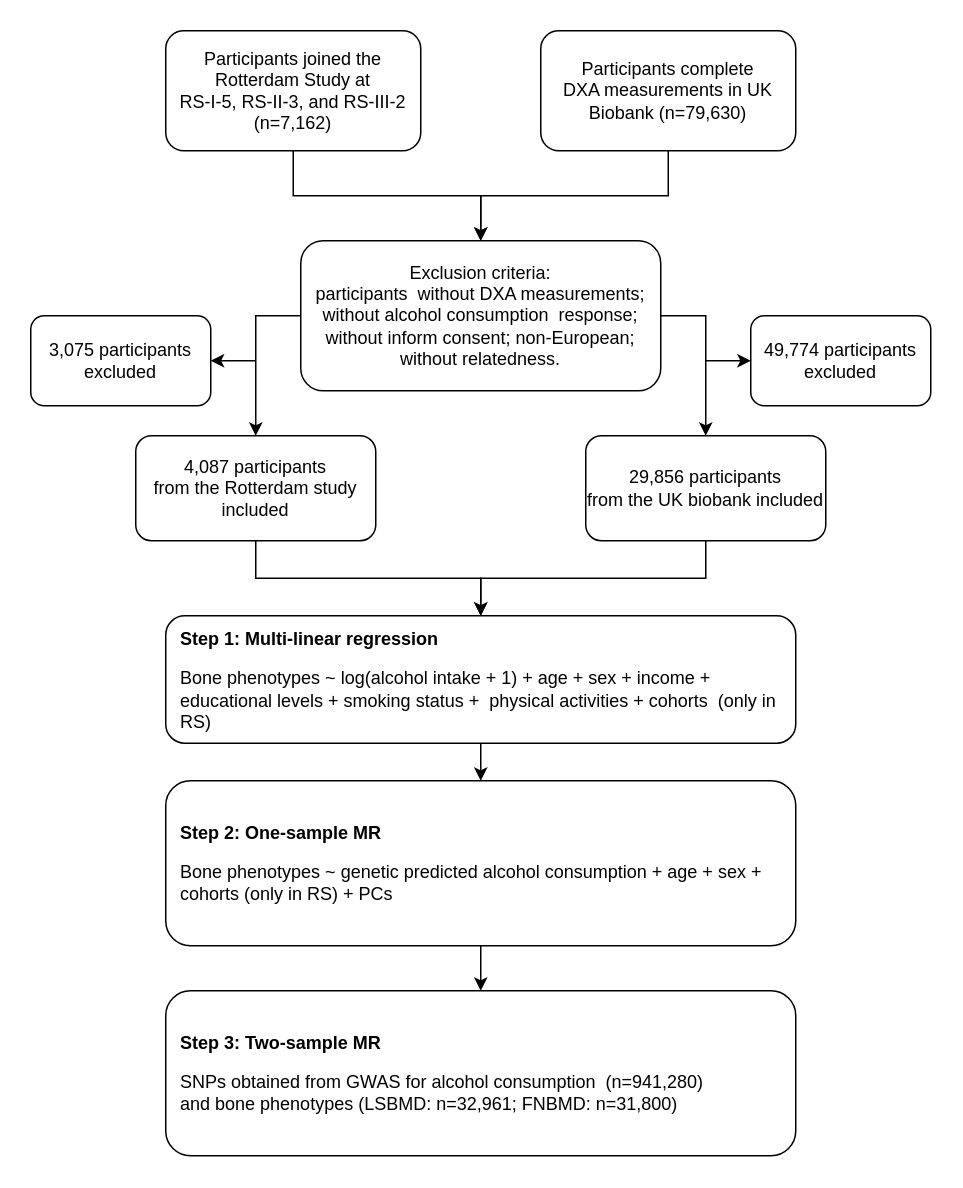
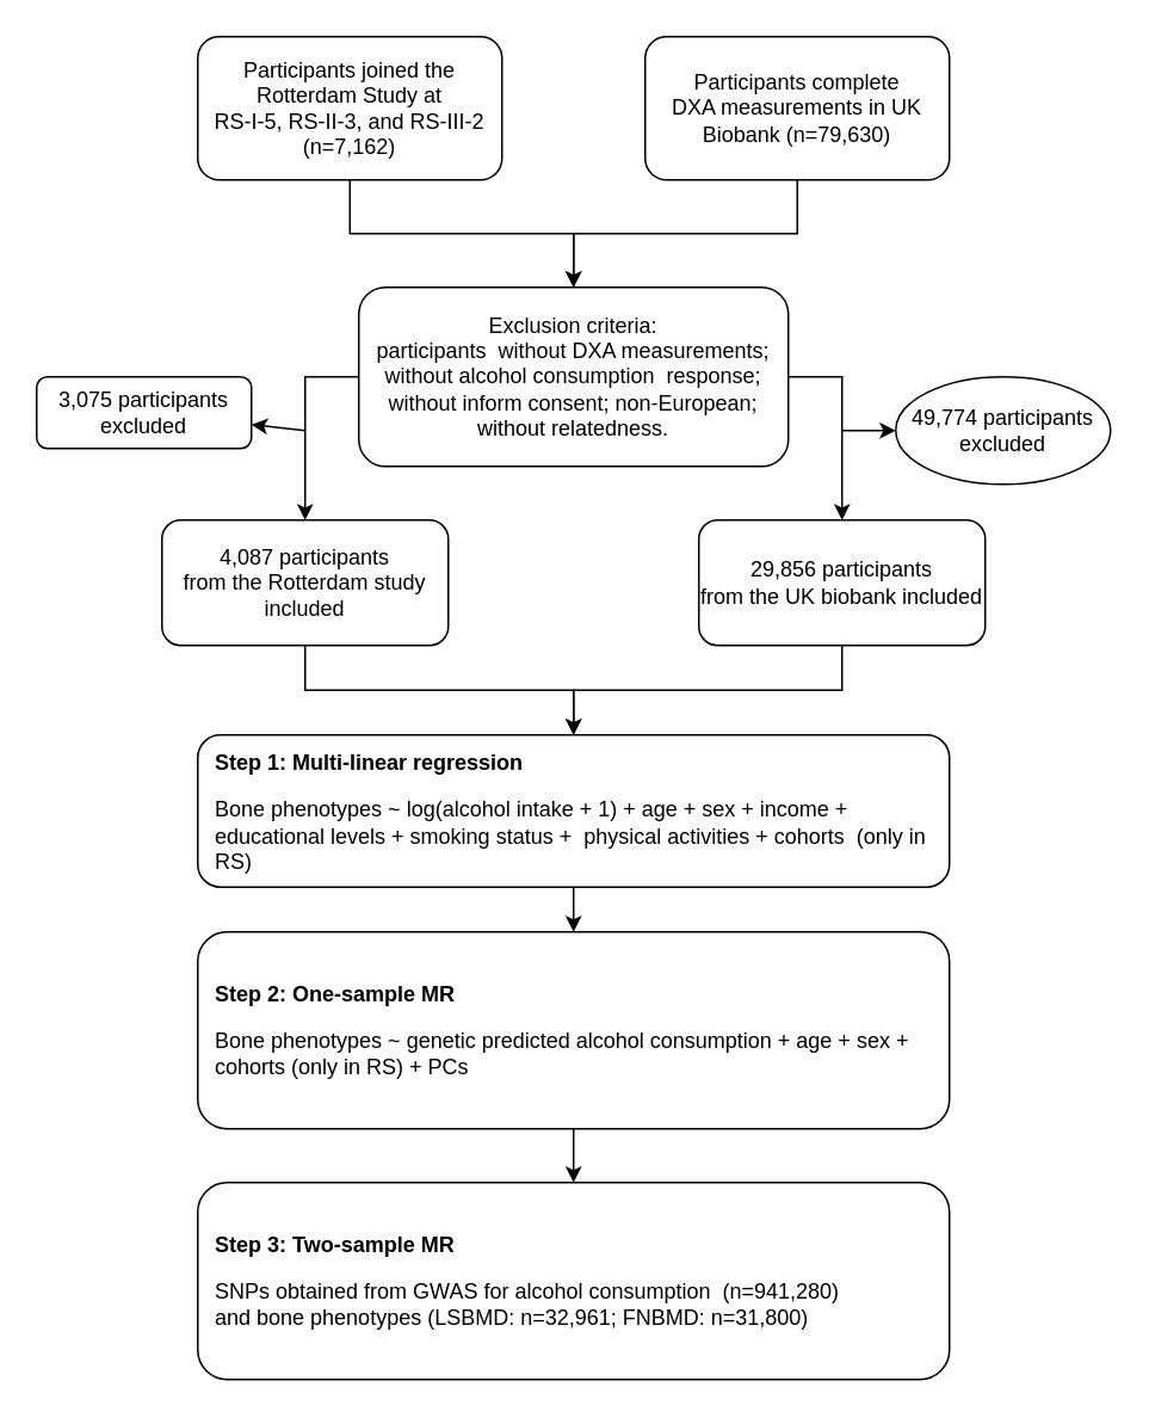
- <mxCell id="15" value="&lt;p align=&quot;center&quot; class=&quot;MsoNormal&quot;&gt;3,075 participants&lt;br/&gt;excluded&lt;/p&gt;" style="rounded=1;whiteSpace=wrap;html=1;" vertex="1" parent="1"><mxGeometry x="20" y="210" width="120" height="60" as="geometry" /></mxCell>
+ <mxCell id="15" value="&lt;p align=&quot;center&quot; class=&quot;MsoNormal&quot;&gt;3,075 participants&lt;br/&gt;excluded&lt;/p&gt;" style="rounded=1;whiteSpace=wrap;html=1;" vertex="1" parent="1"><mxGeometry x="20" y="210" width="120" height="40" as="geometry" /></mxCell>
- <mxCell id="16" value="&lt;p align=&quot;center&quot; class=&quot;MsoNormal&quot;&gt;49,774 participants&lt;br/&gt;excluded&lt;/p&gt;" style="rounded=1;whiteSpace=wrap;html=1;" vertex="1" parent="1"><mxGeometry x="500" y="210" width="120" height="60" as="geometry" /></mxCell>
+ <mxCell id="16" value="&lt;p align=&quot;center&quot; class=&quot;MsoNormal&quot;&gt;49,774 participants&lt;br/&gt;excluded&lt;/p&gt;" style="ellipse;whiteSpace=wrap;html=1;" vertex="1" parent="1"><mxGeometry x="500" y="210" width="120" height="60" as="geometry" /></mxCell>
